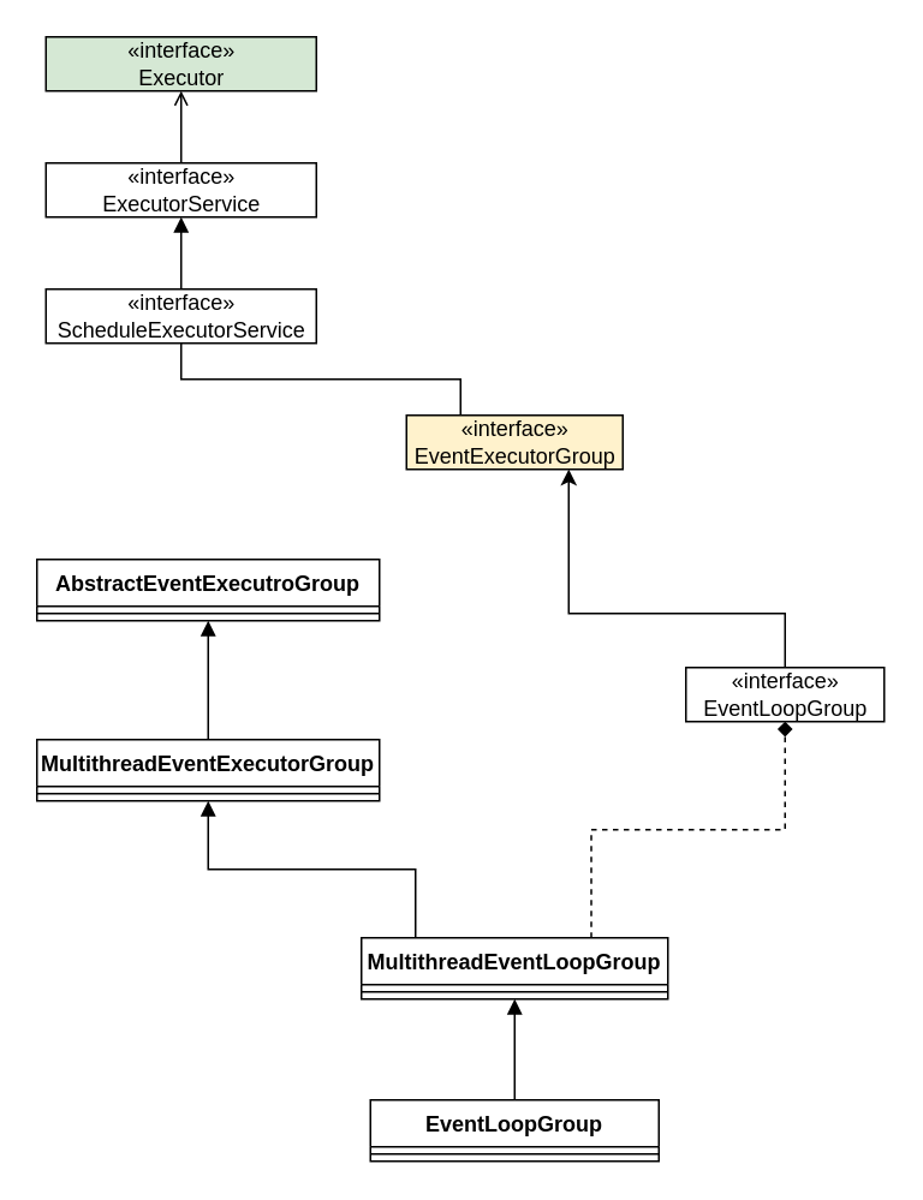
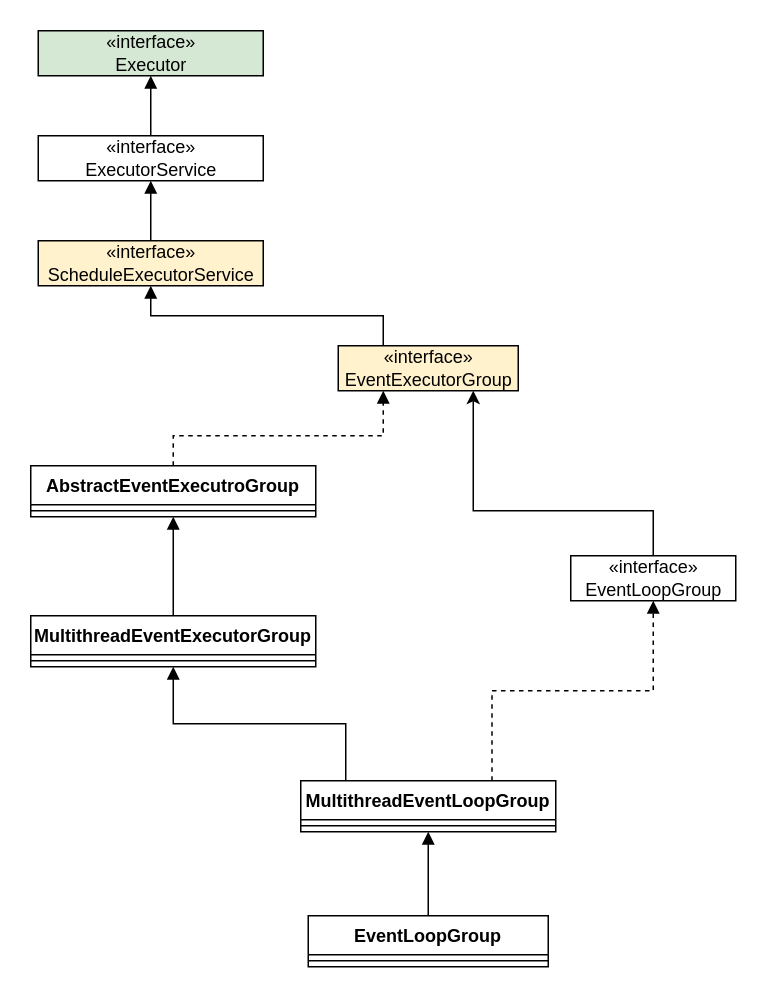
- <mxCell id="21" style="edgeStyle=orthogonalEdgeStyle;rounded=0;orthogonalLoop=1;jettySize=auto;html=1;entryX=0.5;entryY=1;entryDx=0;entryDy=0;endArrow=open;endFill=1;" edge="1" parent="1" source="22" target="23"><mxGeometry relative="1" as="geometry" /></mxCell>
+ <mxCell id="21" style="edgeStyle=orthogonalEdgeStyle;rounded=0;orthogonalLoop=1;jettySize=auto;html=1;entryX=0.5;entryY=1;entryDx=0;entryDy=0;endArrow=block;endFill=1;" edge="1" parent="1" source="22" target="23"><mxGeometry relative="1" as="geometry" /></mxCell>
- <mxCell id="20" value="«interface»&lt;br&gt;ScheduleExecutorService" style="html=1;" vertex="1" parent="1"><mxGeometry x="25" y="160" width="150" height="30" as="geometry" /></mxCell>
+ <mxCell id="20" value="«interface»&lt;br&gt;ScheduleExecutorService" style="html=1;fillColor=#fff2cc;" vertex="1" parent="1"><mxGeometry x="25" y="160" width="150" height="30" as="geometry" /></mxCell>
- <mxCell id="17" style="edgeStyle=orthogonalEdgeStyle;rounded=0;orthogonalLoop=1;jettySize=auto;html=1;exitX=0.25;exitY=0;exitDx=0;exitDy=0;entryX=0.5;entryY=1;entryDx=0;entryDy=0;endArrow=none;endFill=1;" edge="1" parent="1" source="18" target="20"><mxGeometry relative="1" as="geometry" /></mxCell>
+ <mxCell id="17" style="edgeStyle=orthogonalEdgeStyle;rounded=0;orthogonalLoop=1;jettySize=auto;html=1;exitX=0.25;exitY=0;exitDx=0;exitDy=0;entryX=0.5;entryY=1;entryDx=0;entryDy=0;endArrow=block;endFill=1;" edge="1" parent="1" source="18" target="20"><mxGeometry relative="1" as="geometry" /></mxCell>
+ <mxCell id="12" style="edgeStyle=orthogonalEdgeStyle;rounded=0;orthogonalLoop=1;jettySize=auto;html=1;entryX=0.25;entryY=1;entryDx=0;entryDy=0;dashed=1;endArrow=block;endFill=1;" edge="1" parent="1" source="13" target="18"><mxGeometry relative="1" as="geometry"><Array as="points"><mxPoint x="115" y="290" /><mxPoint x="255" y="290" /></Array></mxGeometry></mxCell>
- <mxCell id="6" style="edgeStyle=orthogonalEdgeStyle;rounded=0;orthogonalLoop=1;jettySize=auto;html=1;exitX=0.75;exitY=0;exitDx=0;exitDy=0;entryX=0.5;entryY=1;entryDx=0;entryDy=0;endArrow=diamond;endFill=1;dashed=1;" edge="1" parent="1" source="7" target="16"><mxGeometry relative="1" as="geometry" /></mxCell>
+ <mxCell id="6" style="edgeStyle=orthogonalEdgeStyle;rounded=0;orthogonalLoop=1;jettySize=auto;html=1;exitX=0.75;exitY=0;exitDx=0;exitDy=0;entryX=0.5;entryY=1;entryDx=0;entryDy=0;endArrow=block;endFill=1;dashed=1;" edge="1" parent="1" source="7" target="16"><mxGeometry relative="1" as="geometry" /></mxCell>
